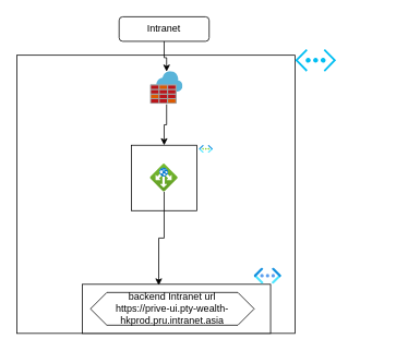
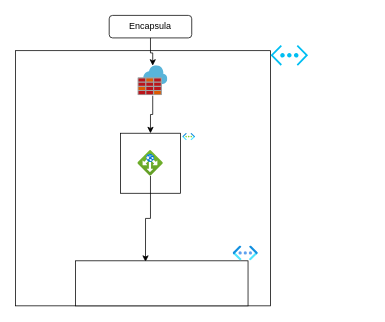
- <mxCell id="7" value="Intranet" style="rounded=1;whiteSpace=wrap;html=1;" vertex="1" parent="1"><mxGeometry x="145" y="20" width="110" height="30" as="geometry" /></mxCell>
+ <mxCell id="7" value="Encapsula" style="rounded=1;whiteSpace=wrap;html=1;" vertex="1" parent="1"><mxGeometry x="145" y="20" width="110" height="30" as="geometry" /></mxCell>
- <mxCell id="12" value="backend Intranet url&lt;br&gt;https://prive-ui.pty-wealth-hkprod.pru.intranet.asia" style="shape=hexagon;perimeter=hexagonPerimeter2;whiteSpace=wrap;html=1;fixedSize=1;" vertex="1" parent="1"><mxGeometry x="110" y="357" width="200" height="40" as="geometry" /></mxCell>
